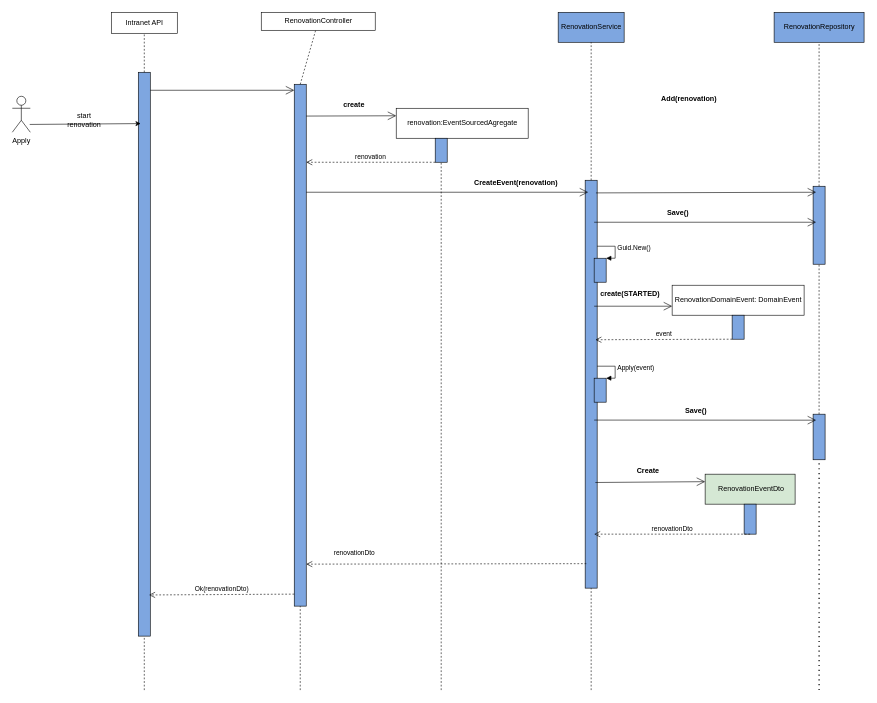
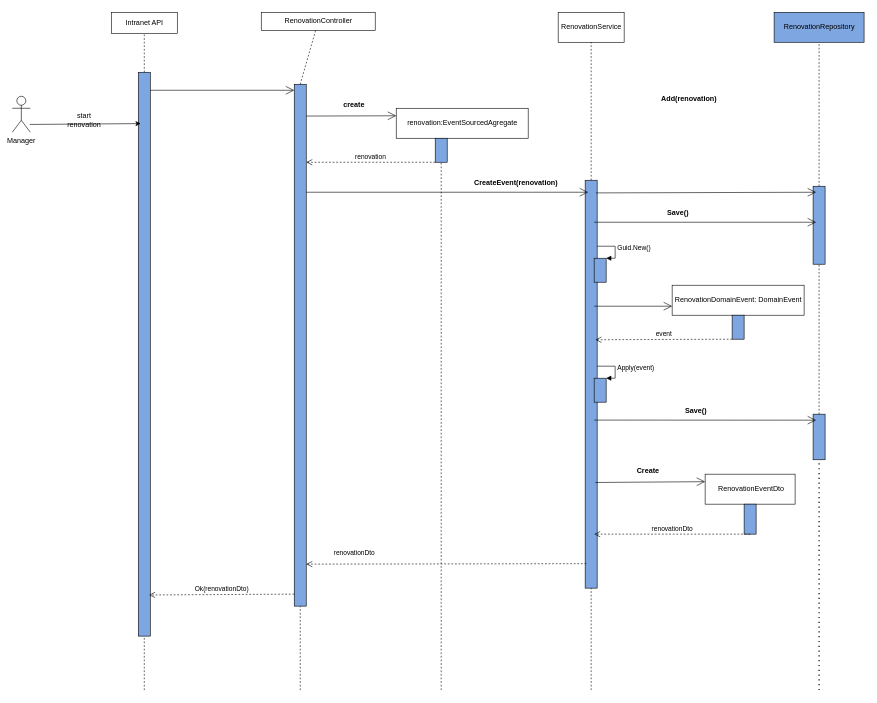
- <mxCell id="3" value="RenovationService" style="html=1;fillColor=#7ea6e0;" parent="1" vertex="1"><mxGeometry x="930" y="20" width="110" height="50" as="geometry" /></mxCell>
+ <mxCell id="3" value="RenovationService" style="html=1;fillColor=#FFFFFF;" parent="1" vertex="1"><mxGeometry x="930" y="20" width="110" height="50" as="geometry" /></mxCell>
- <mxCell id="51" value="Apply" style="shape=umlActor;verticalLabelPosition=bottom;verticalAlign=top;html=1;fillColor=#FFFFFF;" parent="1" vertex="1"><mxGeometry x="20" y="160" width="30" height="60" as="geometry" /></mxCell>
+ <mxCell id="51" value="Manager" style="shape=umlActor;verticalLabelPosition=bottom;verticalAlign=top;html=1;fillColor=#FFFFFF;" parent="1" vertex="1"><mxGeometry x="20" y="160" width="30" height="60" as="geometry" /></mxCell>
- <mxCell id="24" value="create(STARTED)" style="text;align=center;fontStyle=1;verticalAlign=middle;spacingLeft=3;spacingRight=3;strokeColor=none;rotatable=0;points=[[0,0.5],[1,0.5]];portConstraint=eastwest;fillColor=#FFFFFF;" parent="1" vertex="1"><mxGeometry x="1010" y="475" width="80" height="26" as="geometry" /></mxCell>
- <mxCell id="34" value="&amp;nbsp;RenovationEventDto" style="html=1;fillColor=#d5e8d4;" parent="1" vertex="1"><mxGeometry x="1175" y="790" width="150" height="50" as="geometry" /></mxCell>
+ <mxCell id="34" value="&amp;nbsp;RenovationEventDto" style="html=1;fillColor=#FFFFFF;" parent="1" vertex="1"><mxGeometry x="1175" y="790" width="150" height="50" as="geometry" /></mxCell>
